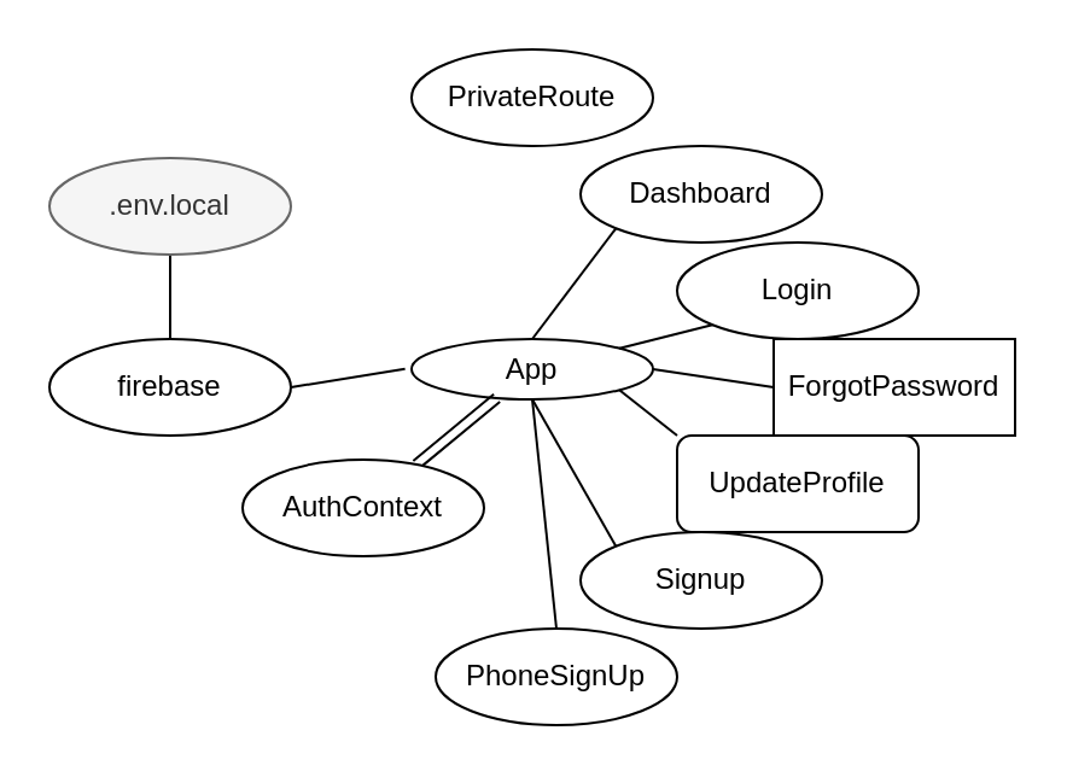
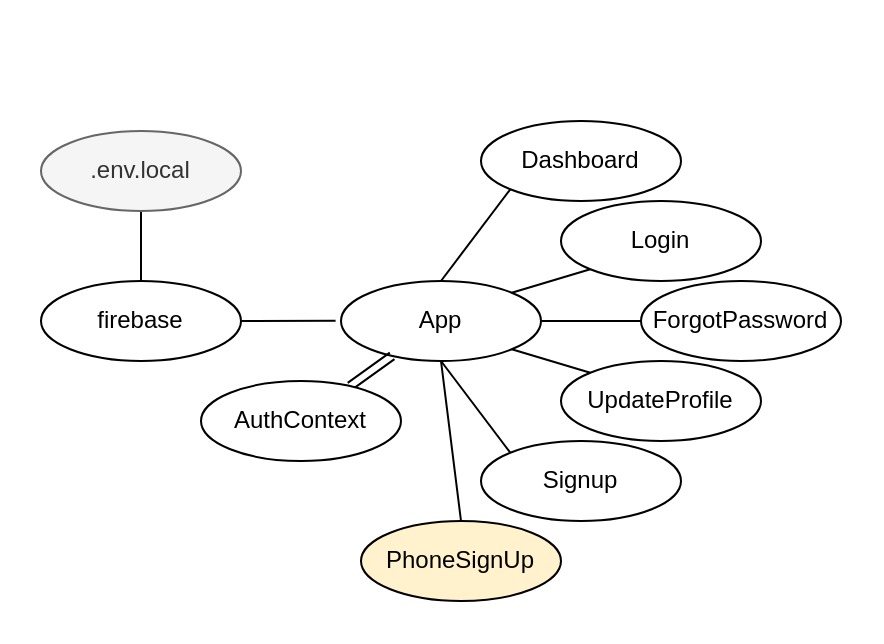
- <mxCell id="6" value="PrivateRoute" style="ellipse;whiteSpace=wrap;html=1;align=center;" vertex="1" parent="1"><mxGeometry x="170" y="20" width="100" height="40" as="geometry" /></mxCell>
- <mxCell id="3" value="App" style="ellipse;whiteSpace=wrap;html=1;align=center;" vertex="1" parent="1"><mxGeometry x="170" y="140" width="100" height="25" as="geometry" /></mxCell>
+ <mxCell id="3" value="App" style="ellipse;whiteSpace=wrap;html=1;align=center;" vertex="1" parent="1"><mxGeometry x="170" y="140" width="100" height="40" as="geometry" /></mxCell>
- <mxCell id="17" value="ForgotPassword" style="whiteSpace=wrap;html=1;align=center;rounded=0;" vertex="1" parent="1"><mxGeometry x="320" y="140" width="100" height="40" as="geometry" /></mxCell>
+ <mxCell id="17" value="ForgotPassword" style="ellipse;whiteSpace=wrap;html=1;align=center;" vertex="1" parent="1"><mxGeometry x="320" y="140" width="100" height="40" as="geometry" /></mxCell>
- <mxCell id="16" value="UpdateProfile" style="whiteSpace=wrap;html=1;align=center;rounded=1;" vertex="1" parent="1"><mxGeometry x="280" y="180" width="100" height="40" as="geometry" /></mxCell>
+ <mxCell id="16" value="UpdateProfile" style="ellipse;whiteSpace=wrap;html=1;align=center;" vertex="1" parent="1"><mxGeometry x="280" y="180" width="100" height="40" as="geometry" /></mxCell>
- <mxCell id="14" value="PhoneSignUp" style="ellipse;whiteSpace=wrap;html=1;align=center;" vertex="1" parent="1"><mxGeometry x="180" y="260" width="100" height="40" as="geometry" /></mxCell>
+ <mxCell id="14" value="PhoneSignUp" style="ellipse;whiteSpace=wrap;html=1;align=center;fillColor=#fff2cc;" vertex="1" parent="1"><mxGeometry x="180" y="260" width="100" height="40" as="geometry" /></mxCell>
